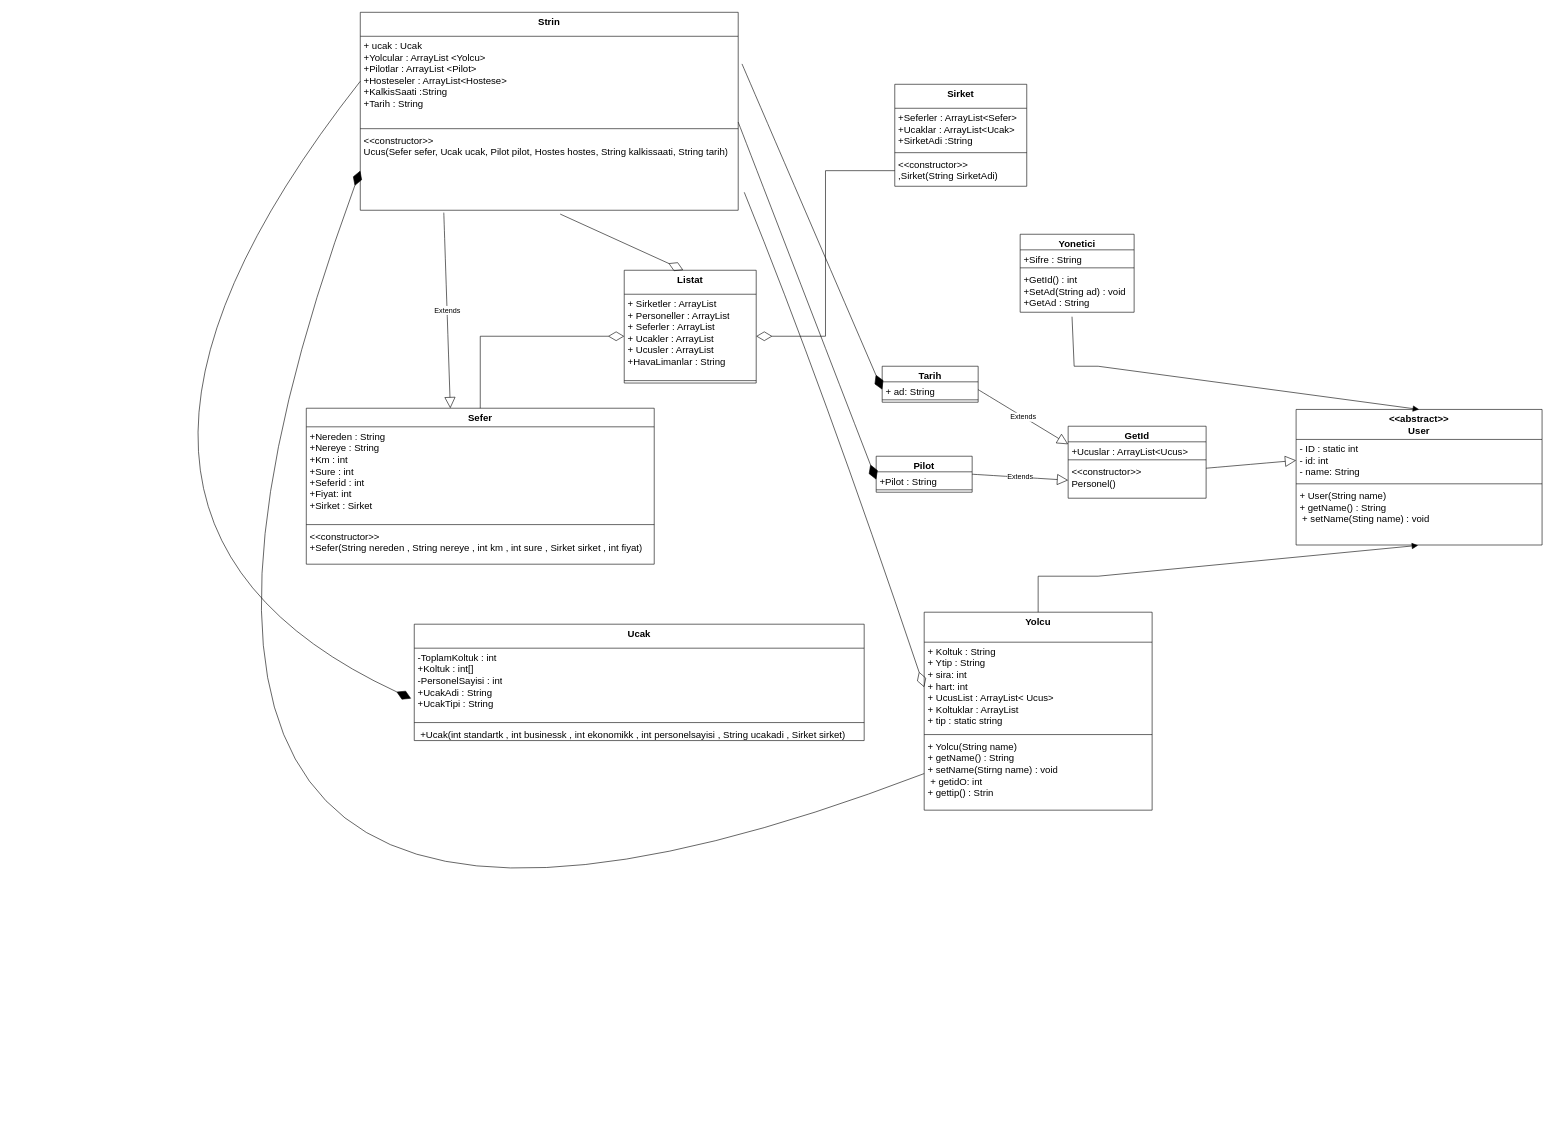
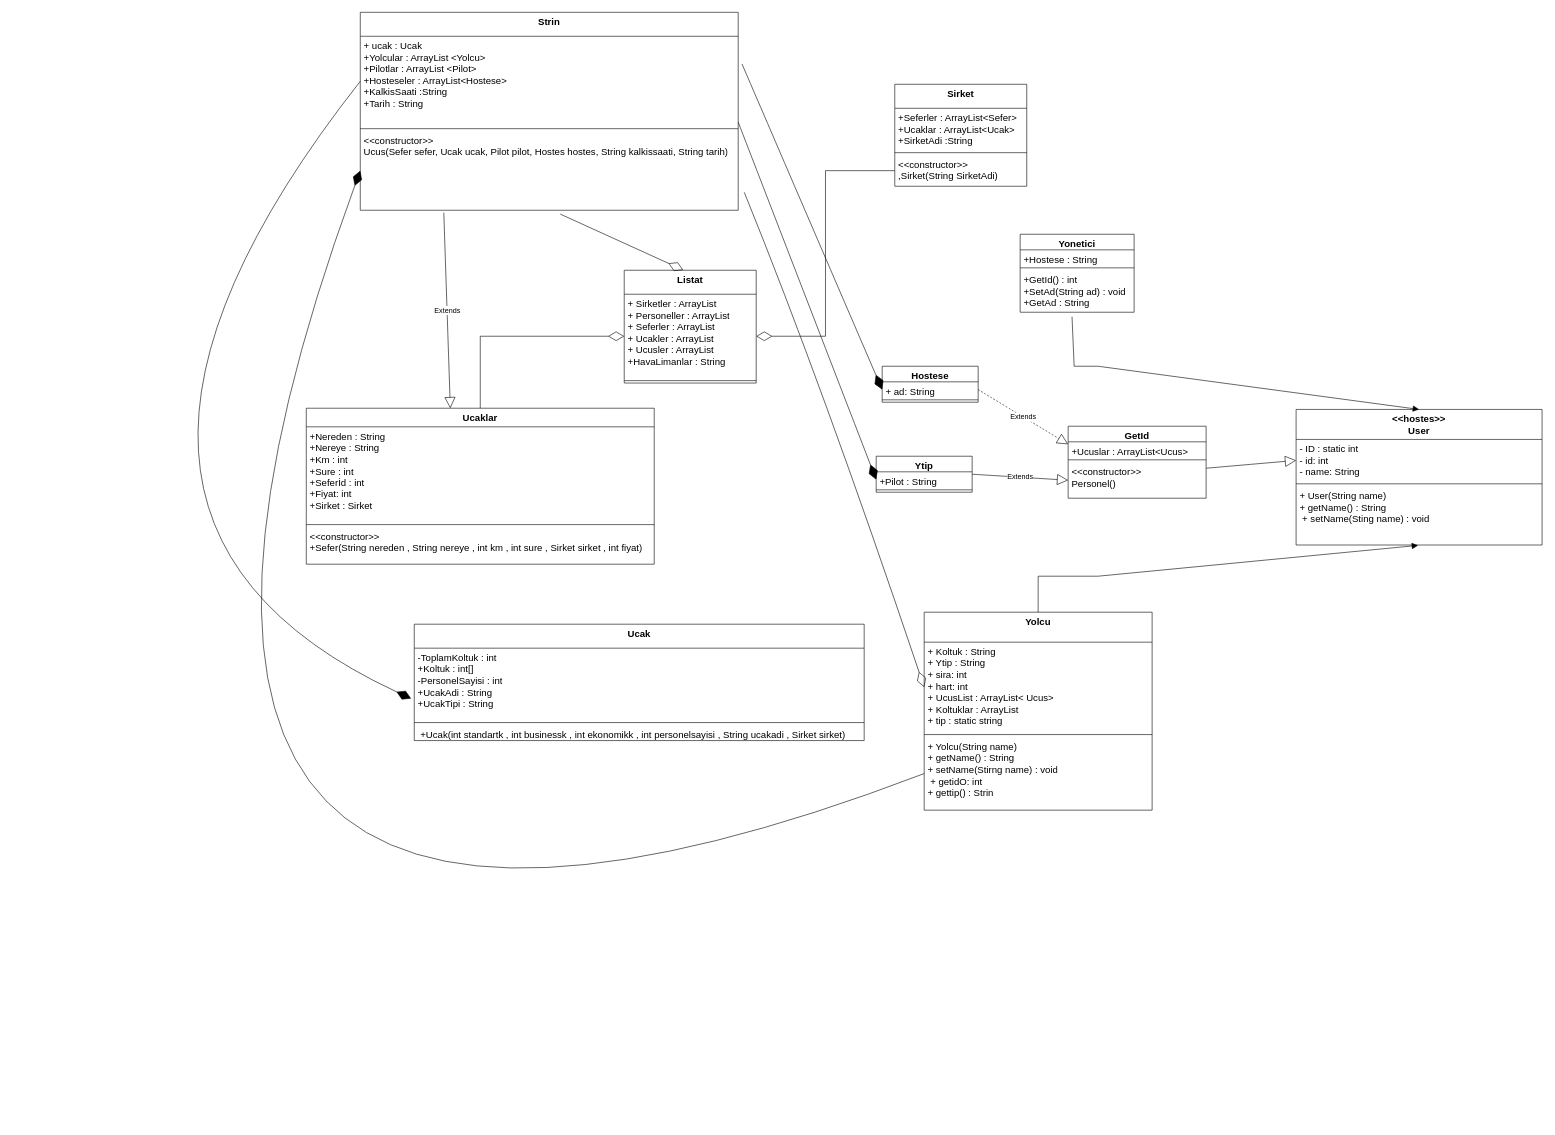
- <mxCell id="33" value="+Sifre : String" style="text;strokeColor=none;fillColor=none;align=left;verticalAlign=top;spacingLeft=4;spacingRight=4;overflow=hidden;rotatable=0;points=[[0,0.5],[1,0.5]];portConstraint=eastwest;whiteSpace=wrap;html=1;fontSize=16;" vertex="1" parent="32"><mxGeometry y="26" width="190" height="26" as="geometry" /></mxCell>
+ <mxCell id="33" value="+Hostese : String" style="text;strokeColor=none;fillColor=none;align=left;verticalAlign=top;spacingLeft=4;spacingRight=4;overflow=hidden;rotatable=0;points=[[0,0.5],[1,0.5]];portConstraint=eastwest;whiteSpace=wrap;html=1;fontSize=16;" vertex="1" parent="32"><mxGeometry y="26" width="190" height="26" as="geometry" /></mxCell>
- <mxCell id="14" value="Tarih" style="swimlane;fontStyle=1;align=center;verticalAlign=top;childLayout=stackLayout;horizontal=1;startSize=26;horizontalStack=0;resizeParent=1;resizeParentMax=0;resizeLast=0;collapsible=1;marginBottom=0;whiteSpace=wrap;html=1;fontSize=16;" vertex="1" parent="1"><mxGeometry x="1470" y="610" width="160" height="60" as="geometry" /></mxCell>
+ <mxCell id="14" value="Hostese" style="swimlane;fontStyle=1;align=center;verticalAlign=top;childLayout=stackLayout;horizontal=1;startSize=26;horizontalStack=0;resizeParent=1;resizeParentMax=0;resizeLast=0;collapsible=1;marginBottom=0;whiteSpace=wrap;html=1;fontSize=16;" vertex="1" parent="1"><mxGeometry x="1470" y="610" width="160" height="60" as="geometry" /></mxCell>
- <mxCell id="46" value="Extends" style="endArrow=block;endSize=16;endFill=0;html=1;rounded=0;fontSize=12;curved=1;exitX=1;exitY=0.5;exitDx=0;exitDy=0;entryX=0;entryY=0.25;entryDx=0;entryDy=0;" edge="1" parent="1" source="15" target="42"><mxGeometry width="160" relative="1" as="geometry"><mxPoint x="1700" y="648" as="sourcePoint" /><mxPoint x="1860" y="648" as="targetPoint" /></mxGeometry></mxCell>
+ <mxCell id="46" value="Extends" style="endArrow=block;endSize=16;endFill=0;html=1;rounded=0;fontSize=12;curved=1;exitX=1;exitY=0.5;exitDx=0;exitDy=0;entryX=0;entryY=0.25;entryDx=0;entryDy=0;dashed=1;" edge="1" parent="1" source="15" target="42"><mxGeometry width="160" relative="1" as="geometry"><mxPoint x="1700" y="648" as="sourcePoint" /><mxPoint x="1860" y="648" as="targetPoint" /></mxGeometry></mxCell>
- <mxCell id="20" value="Sefer" style="swimlane;fontStyle=1;align=center;verticalAlign=top;childLayout=stackLayout;horizontal=1;startSize=31;horizontalStack=0;resizeParent=1;resizeParentMax=0;resizeLast=0;collapsible=1;marginBottom=0;whiteSpace=wrap;html=1;fontSize=16;" vertex="1" parent="1"><mxGeometry x="510" y="680" width="580" height="260" as="geometry" /></mxCell>
+ <mxCell id="20" value="Ucaklar" style="swimlane;fontStyle=1;align=center;verticalAlign=top;childLayout=stackLayout;horizontal=1;startSize=31;horizontalStack=0;resizeParent=1;resizeParentMax=0;resizeLast=0;collapsible=1;marginBottom=0;whiteSpace=wrap;html=1;fontSize=16;" vertex="1" parent="1"><mxGeometry x="510" y="680" width="580" height="260" as="geometry" /></mxCell>
- <mxCell id="6" value="&amp;lt;&amp;lt;abstract&amp;gt;&amp;gt;&lt;br&gt;User" style="swimlane;fontStyle=1;align=center;verticalAlign=top;childLayout=stackLayout;horizontal=1;startSize=50;horizontalStack=0;resizeParent=1;resizeParentMax=0;resizeLast=0;collapsible=1;marginBottom=0;whiteSpace=wrap;html=1;fontSize=16;" vertex="1" parent="1"><mxGeometry x="2160" y="682" width="410" height="226" as="geometry" /></mxCell>
+ <mxCell id="6" value="&amp;lt;&amp;lt;hostes&amp;gt;&amp;gt;&lt;br&gt;User" style="swimlane;fontStyle=1;align=center;verticalAlign=top;childLayout=stackLayout;horizontal=1;startSize=50;horizontalStack=0;resizeParent=1;resizeParentMax=0;resizeLast=0;collapsible=1;marginBottom=0;whiteSpace=wrap;html=1;fontSize=16;" vertex="1" parent="1"><mxGeometry x="2160" y="682" width="410" height="226" as="geometry" /></mxCell>
- <mxCell id="17" value="Pilot" style="swimlane;fontStyle=1;align=center;verticalAlign=top;childLayout=stackLayout;horizontal=1;startSize=26;horizontalStack=0;resizeParent=1;resizeParentMax=0;resizeLast=0;collapsible=1;marginBottom=0;whiteSpace=wrap;html=1;fontSize=16;" vertex="1" parent="1"><mxGeometry x="1460" y="760" width="160" height="60" as="geometry" /></mxCell>
+ <mxCell id="17" value="Ytip" style="swimlane;fontStyle=1;align=center;verticalAlign=top;childLayout=stackLayout;horizontal=1;startSize=26;horizontalStack=0;resizeParent=1;resizeParentMax=0;resizeLast=0;collapsible=1;marginBottom=0;whiteSpace=wrap;html=1;fontSize=16;" vertex="1" parent="1"><mxGeometry x="1460" y="760" width="160" height="60" as="geometry" /></mxCell>
